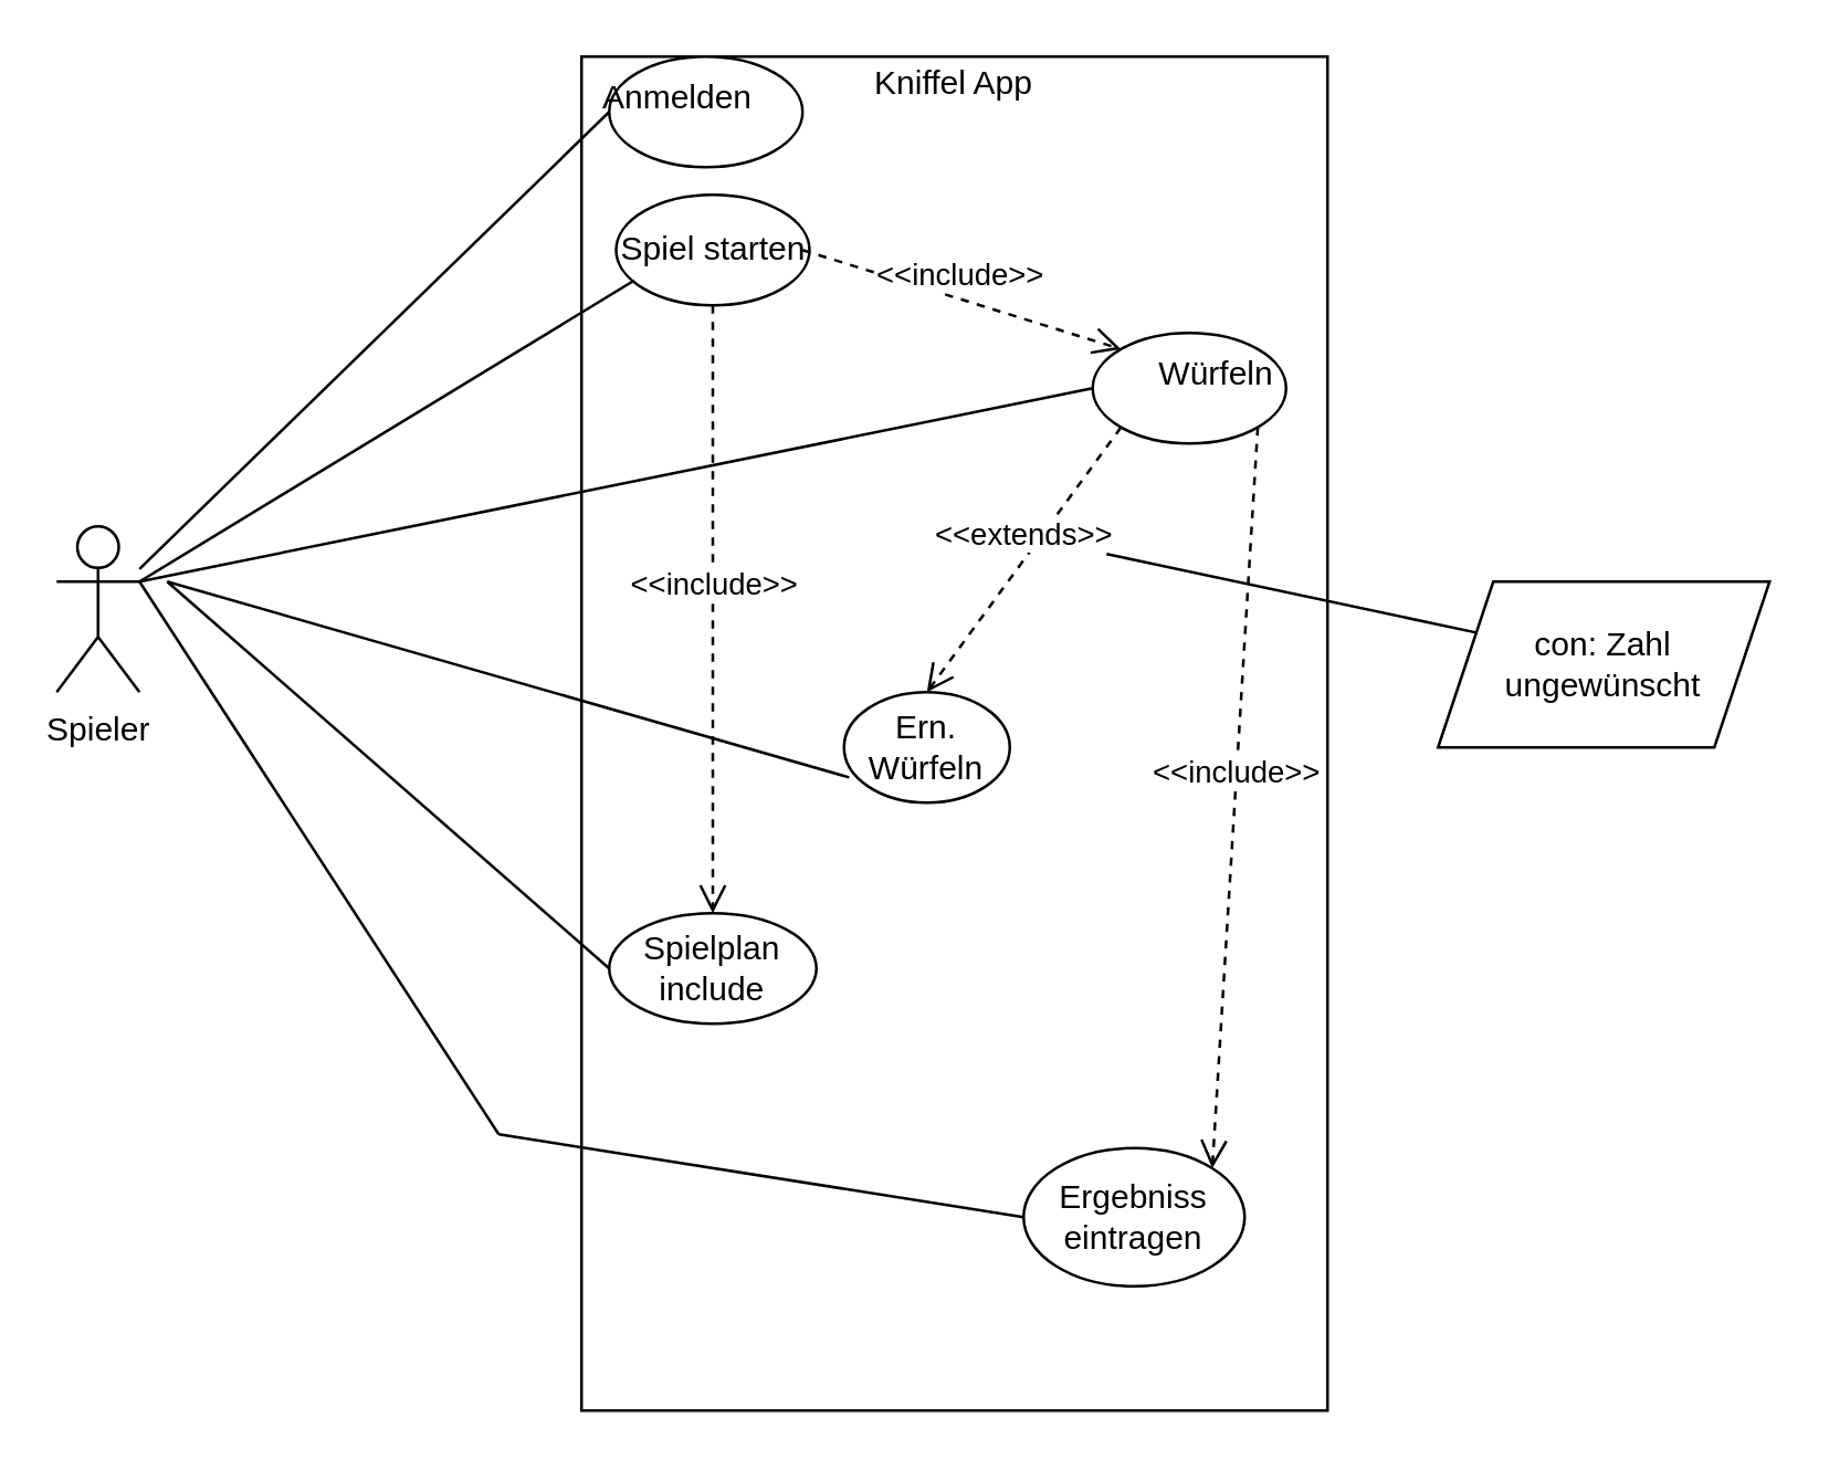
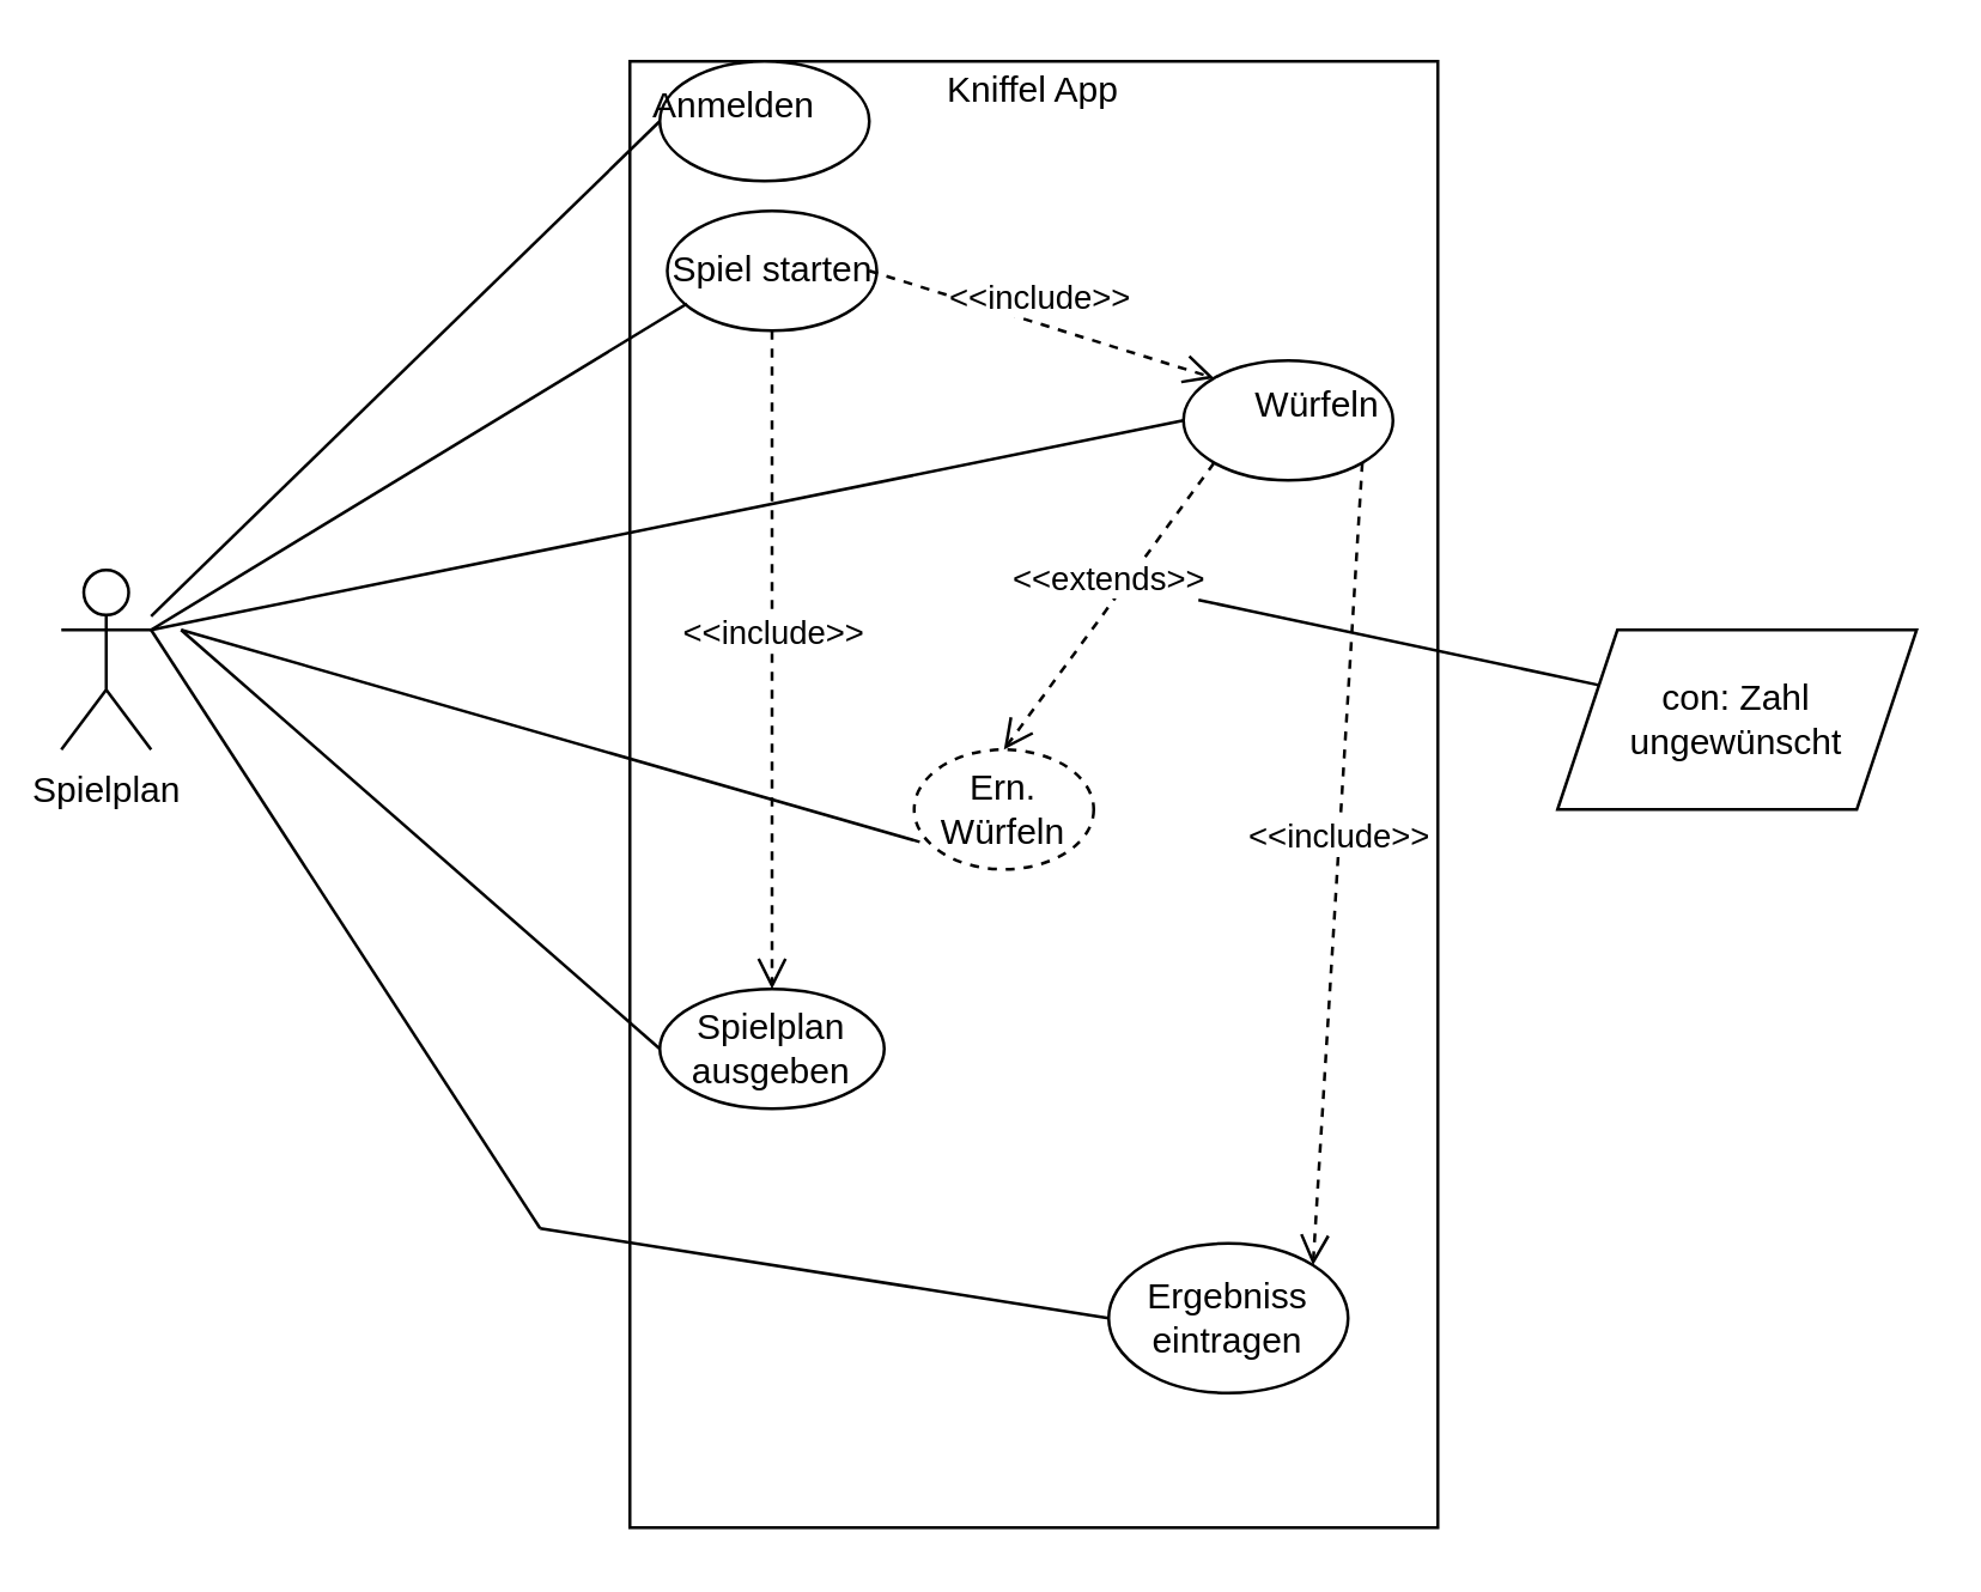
- <mxCell id="2" value="Spieler" style="shape=umlActor;verticalLabelPosition=bottom;verticalAlign=top;html=1;outlineConnect=0;" vertex="1" parent="1"><mxGeometry x="20" y="190" width="30" height="60" as="geometry" /></mxCell>
+ <mxCell id="2" value="Spielplan" style="shape=umlActor;verticalLabelPosition=bottom;verticalAlign=top;html=1;outlineConnect=0;" vertex="1" parent="1"><mxGeometry x="20" y="190" width="30" height="60" as="geometry" /></mxCell>
- <mxCell id="10" value="Ern. Würfeln" style="ellipse;whiteSpace=wrap;html=1;" vertex="1" parent="1"><mxGeometry x="305" y="250" width="60" height="40" as="geometry" /></mxCell>
+ <mxCell id="10" value="Ern. Würfeln" style="ellipse;whiteSpace=wrap;html=1;dashed=1;" vertex="1" parent="1"><mxGeometry x="305" y="250" width="60" height="40" as="geometry" /></mxCell>
- <mxCell id="14" value="&lt;div&gt;Spielplan&lt;/div&gt;&lt;div&gt;include&lt;/div&gt;" style="ellipse;whiteSpace=wrap;html=1;" vertex="1" parent="1"><mxGeometry x="220" y="330" width="75" height="40" as="geometry" /></mxCell>
+ <mxCell id="14" value="&lt;div&gt;Spielplan&lt;/div&gt;&lt;div&gt;ausgeben&lt;/div&gt;" style="ellipse;whiteSpace=wrap;html=1;" vertex="1" parent="1"><mxGeometry x="220" y="330" width="75" height="40" as="geometry" /></mxCell>
